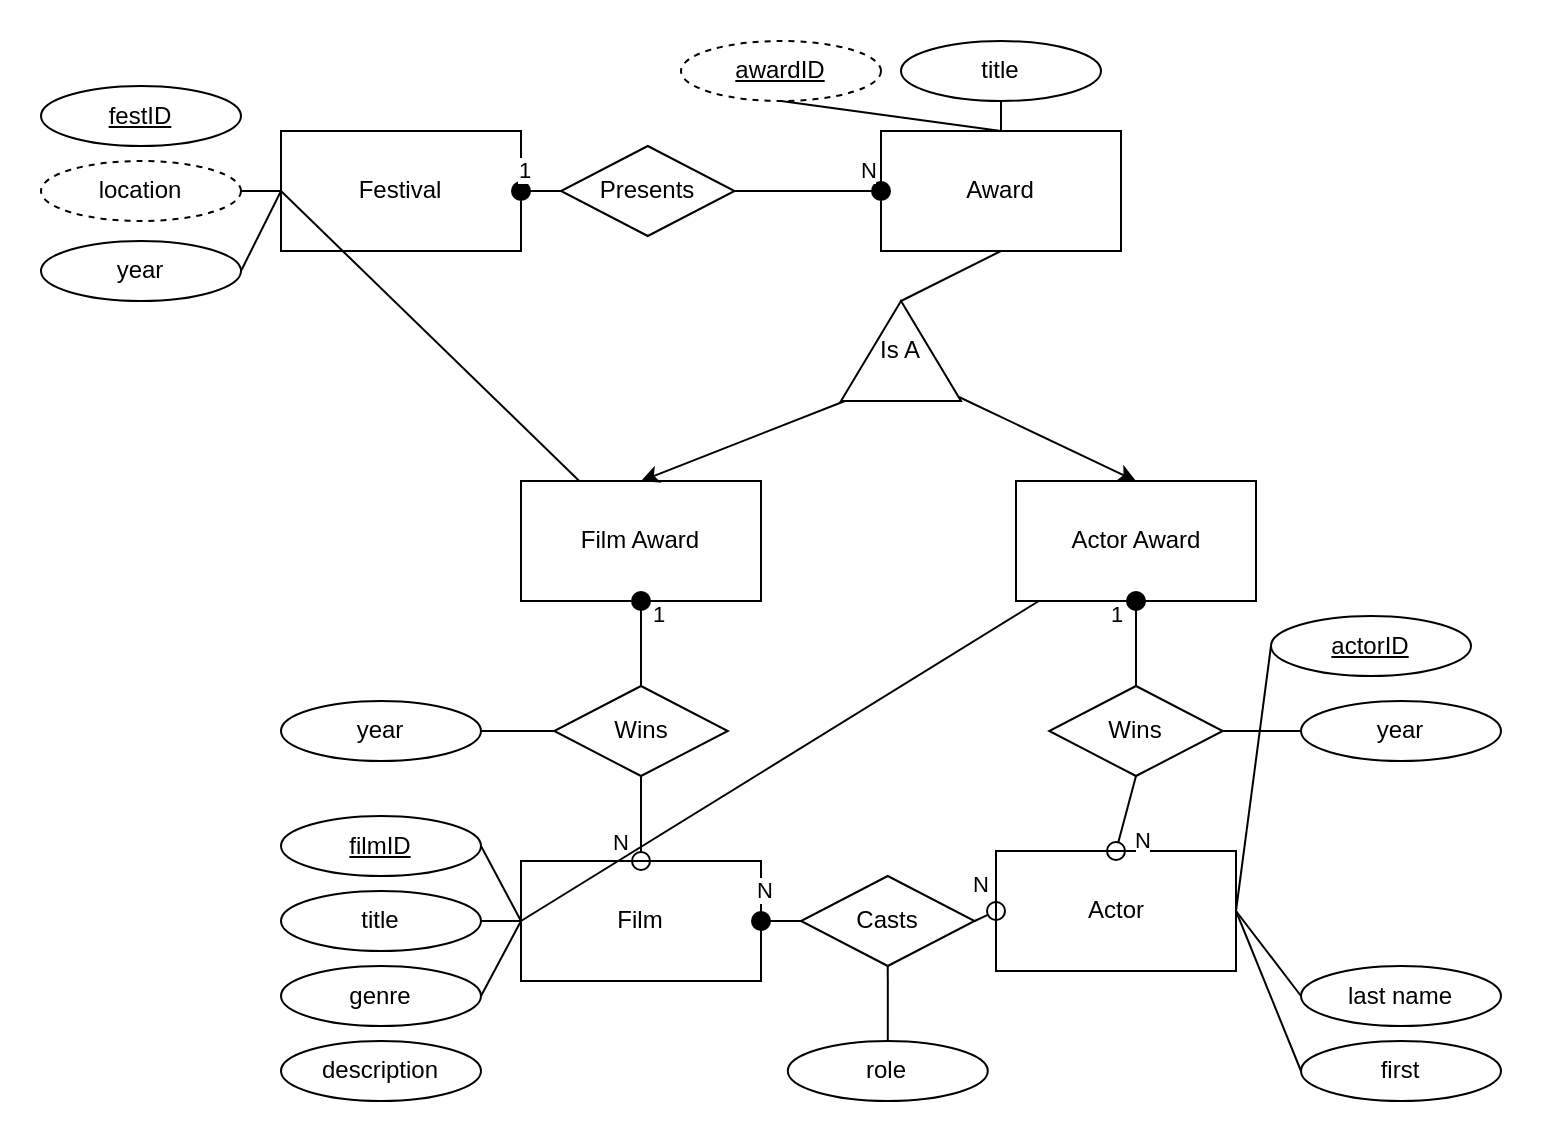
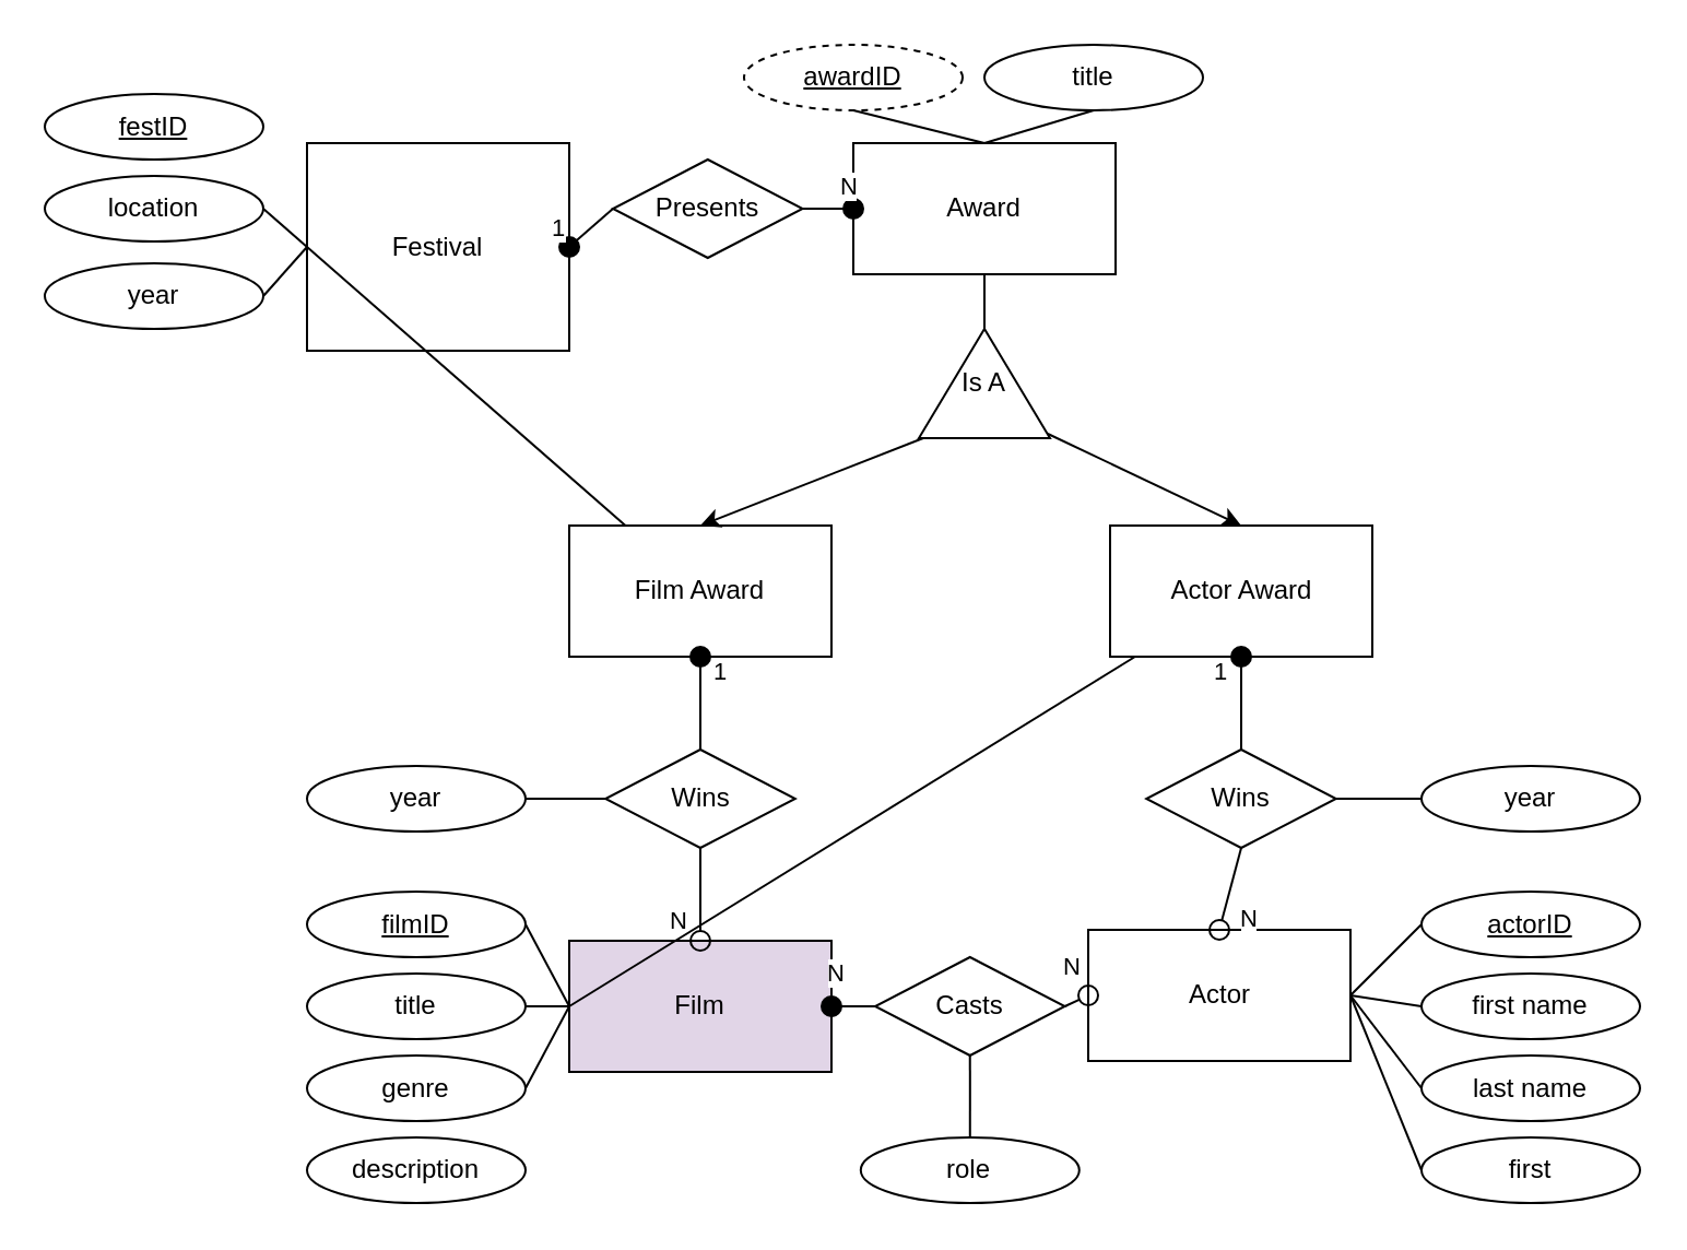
- <mxCell id="17" value="location" style="ellipse;whiteSpace=wrap;html=1;dashed=1;" parent="1" vertex="1"><mxGeometry x="20" y="80" width="100" height="30" as="geometry" /></mxCell>
+ <mxCell id="17" value="location" style="ellipse;whiteSpace=wrap;html=1;" parent="1" vertex="1"><mxGeometry x="20" y="80" width="100" height="30" as="geometry" /></mxCell>
- <mxCell id="2" value="Festival" style="rounded=0;whiteSpace=wrap;html=1;" parent="1" vertex="1"><mxGeometry x="140" y="65" width="120" height="60" as="geometry" /></mxCell>
+ <mxCell id="2" value="Festival" style="rounded=0;whiteSpace=wrap;html=1;" parent="1" vertex="1"><mxGeometry x="140" y="65" width="120" height="95" as="geometry" /></mxCell>
- <mxCell id="3" value="Award" style="rounded=0;whiteSpace=wrap;html=1;" parent="1" vertex="1"><mxGeometry x="440" y="65" width="120" height="60" as="geometry" /></mxCell>
+ <mxCell id="3" value="Award" style="rounded=0;whiteSpace=wrap;html=1;" parent="1" vertex="1"><mxGeometry x="390" y="65" width="120" height="60" as="geometry" /></mxCell>
- <mxCell id="27" value="&lt;u&gt;actorID&lt;/u&gt;" style="ellipse;whiteSpace=wrap;html=1;" parent="1" vertex="1"><mxGeometry x="635" y="307.5" width="100" height="30" as="geometry" /></mxCell>
+ <mxCell id="27" value="&lt;u&gt;actorID&lt;/u&gt;" style="ellipse;whiteSpace=wrap;html=1;" parent="1" vertex="1"><mxGeometry x="650" y="407.5" width="100" height="30" as="geometry" /></mxCell>
+ <mxCell id="43" value="" style="endArrow=none;html=1;rounded=0;exitX=1;exitY=0.5;exitDx=0;exitDy=0;entryX=0;entryY=0.5;entryDx=0;entryDy=0;" parent="1" source="4" target="28" edge="1"><mxGeometry width="50" height="50" relative="1" as="geometry"><mxPoint x="727.5" y="515" as="sourcePoint" /><mxPoint x="760" y="500" as="targetPoint" /></mxGeometry></mxCell>
- <mxCell id="5" value="Film" style="rounded=0;whiteSpace=wrap;html=1;" parent="1" vertex="1"><mxGeometry x="260" y="430" width="120" height="60" as="geometry" /></mxCell>
+ <mxCell id="5" value="Film" style="rounded=0;whiteSpace=wrap;html=1;fillColor=#e1d5e7;" parent="1" vertex="1"><mxGeometry x="260" y="430" width="120" height="60" as="geometry" /></mxCell>
+ <mxCell id="28" value="first name" style="ellipse;whiteSpace=wrap;html=1;" parent="1" vertex="1"><mxGeometry x="650" y="445" width="100" height="30" as="geometry" /></mxCell>
